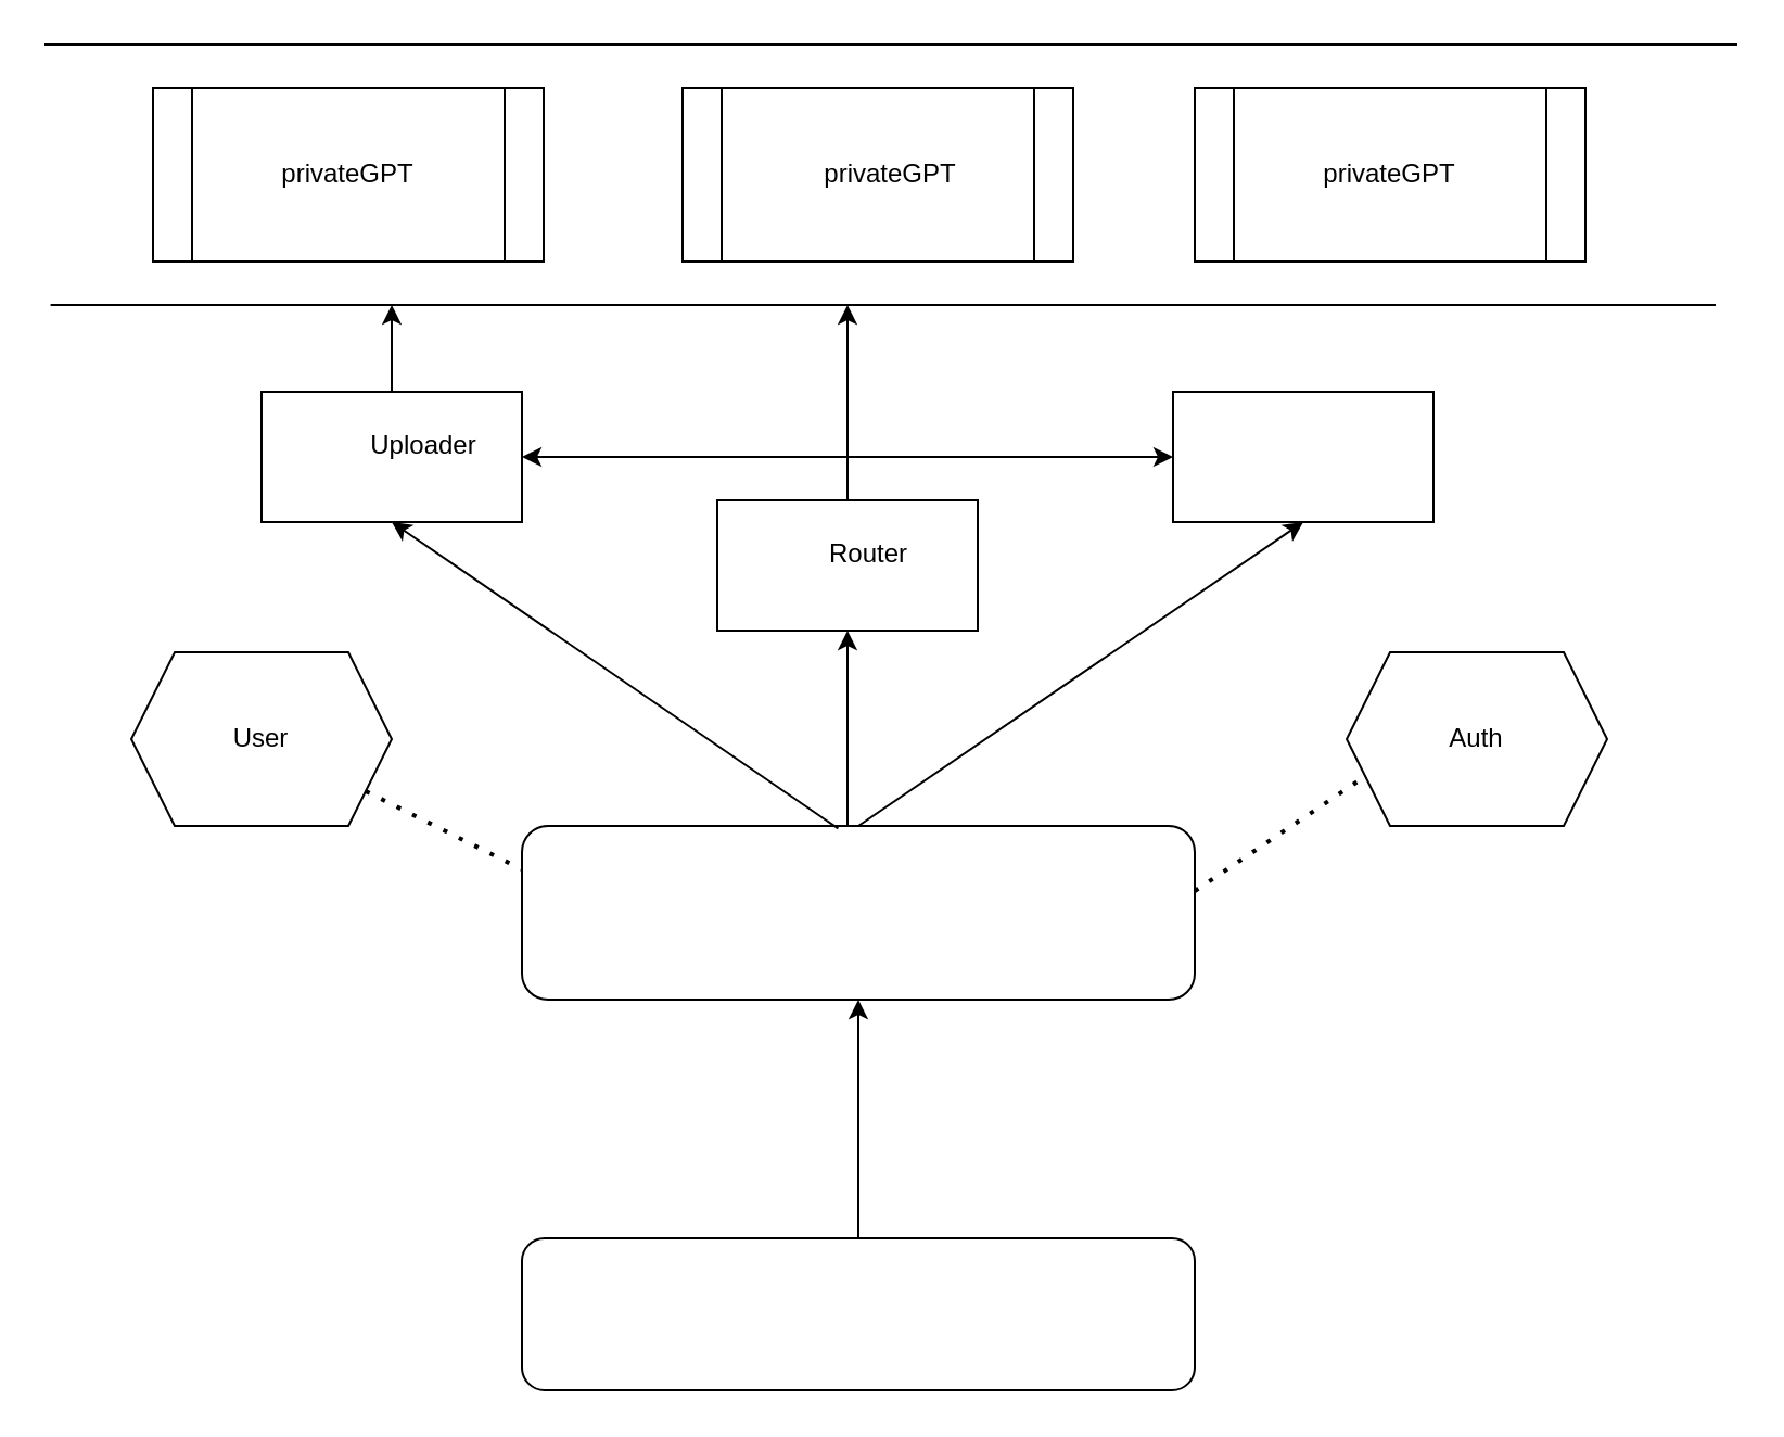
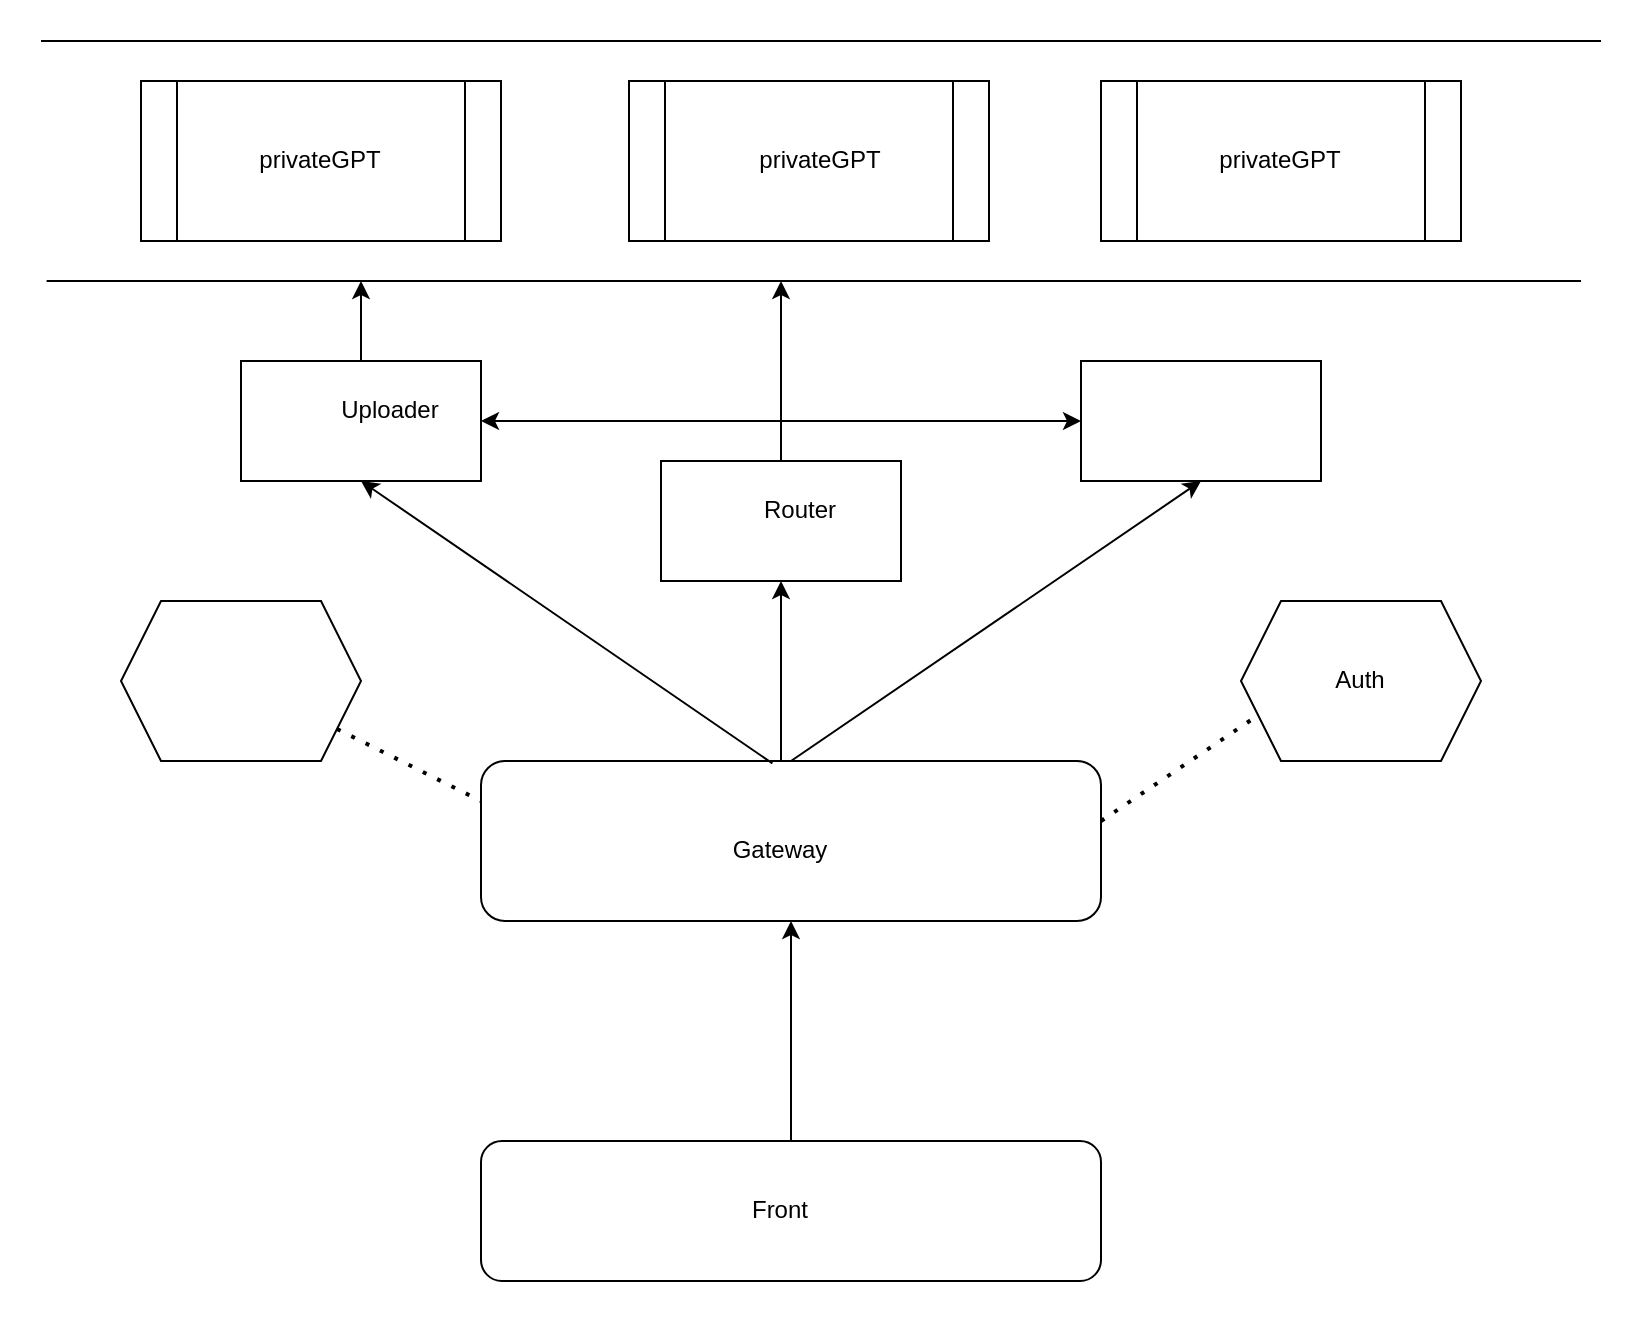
- <mxCell id="20" value="User" style="text;html=1;strokeColor=none;fillColor=none;align=center;verticalAlign=middle;whiteSpace=wrap;rounded=0;" vertex="1" parent="1"><mxGeometry x="90" y="325" width="60" height="30" as="geometry" /></mxCell>
+ <mxCell id="19" value="Gateway" style="text;html=1;strokeColor=none;fillColor=none;align=center;verticalAlign=middle;whiteSpace=wrap;rounded=0;" vertex="1" parent="1"><mxGeometry x="360" y="410" width="60" height="30" as="geometry" /></mxCell>
+ <mxCell id="30" value="Front" style="text;html=1;strokeColor=none;fillColor=none;align=center;verticalAlign=middle;whiteSpace=wrap;rounded=0;" vertex="1" parent="1"><mxGeometry x="360" y="590" width="60" height="30" as="geometry" /></mxCell>
